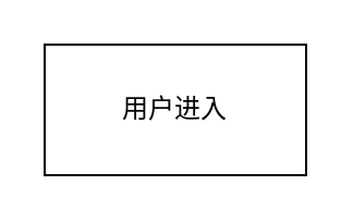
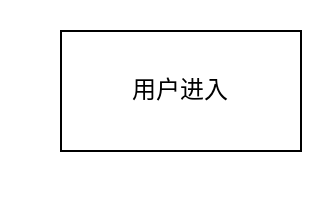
- <mxCell id="2" value="用户进入" style="rounded=0;whiteSpace=wrap;html=1;" vertex="1" parent="1"><mxGeometry x="20" y="20" width="120" height="60" as="geometry" /></mxCell>
+ <mxCell id="2" value="用户进入" style="rounded=0;whiteSpace=wrap;html=1;" vertex="1" parent="1"><mxGeometry x="30" y="15" width="120" height="60" as="geometry" /></mxCell>
